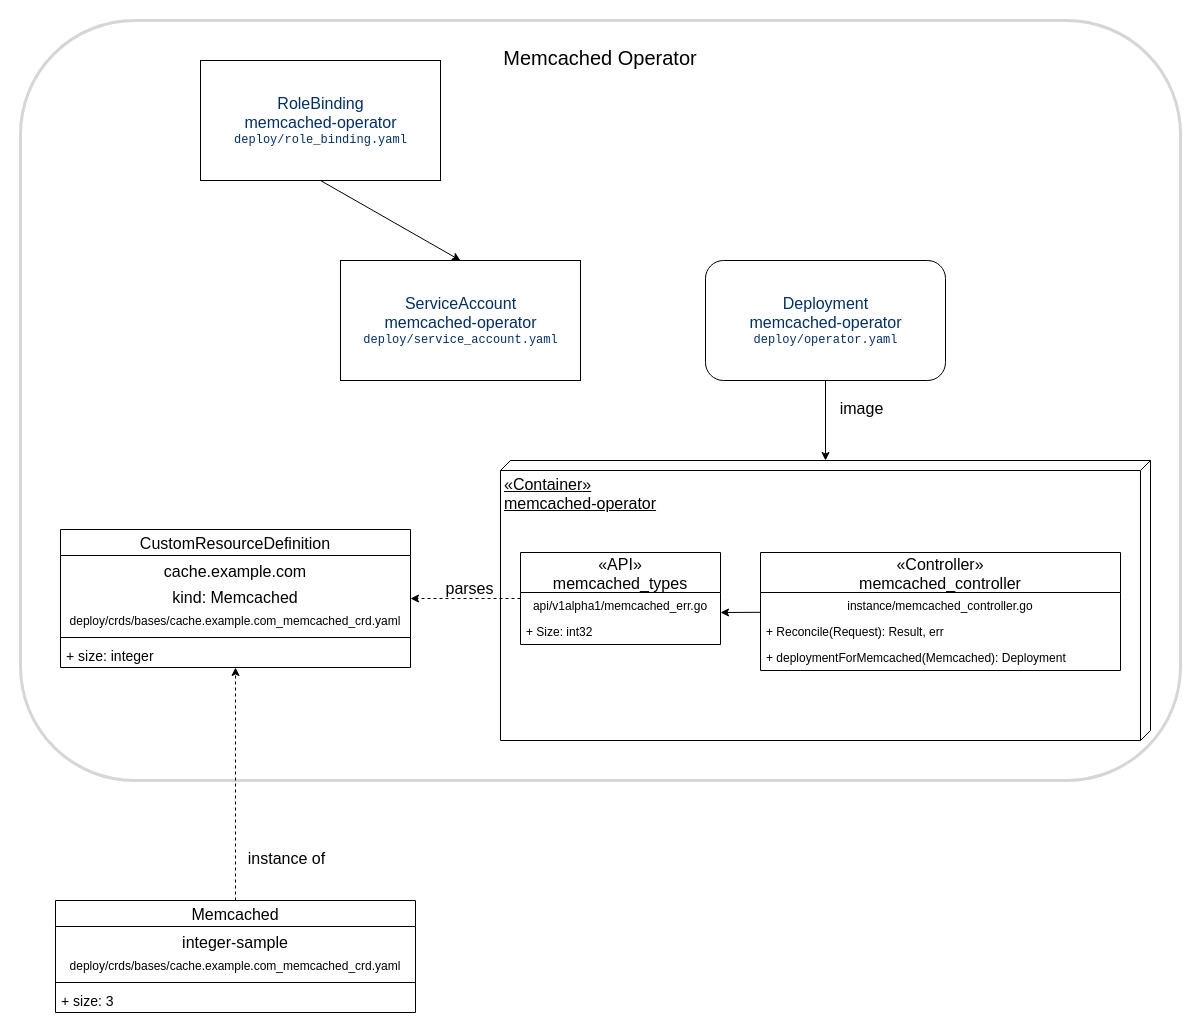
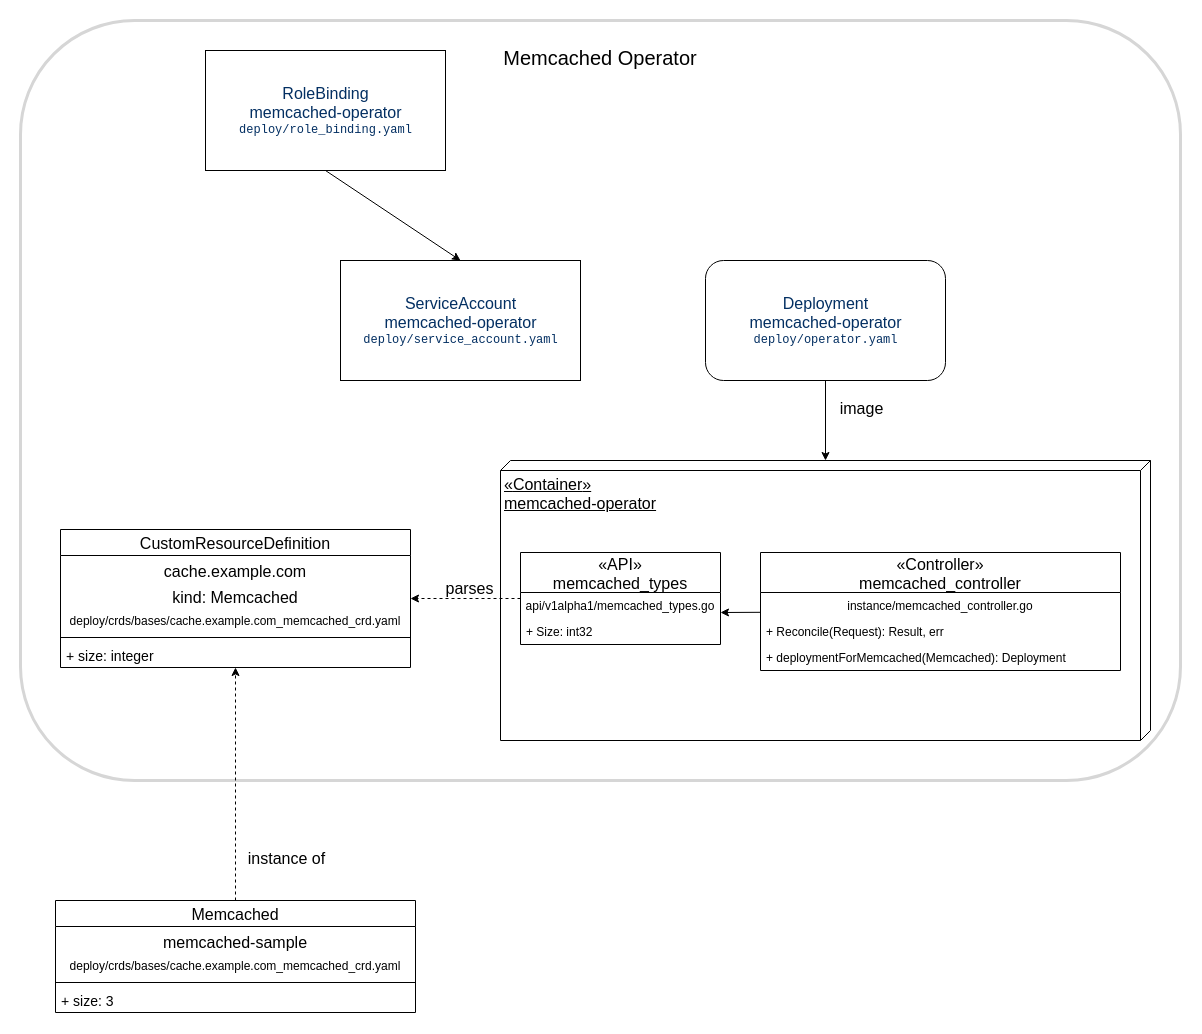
- <mxCell id="4" value="&lt;font style=&quot;font-size: 16px&quot;&gt;&lt;span style=&quot;color: rgb(3 , 47 , 98) ; background-color: rgb(255 , 255 , 255)&quot;&gt;RoleBinding&lt;br&gt;&lt;/span&gt;&lt;span style=&quot;color: rgb(3 , 47 , 98) ; background-color: rgb(255 , 255 , 255)&quot;&gt;memcached-operator&lt;br&gt;&lt;/span&gt;&lt;/font&gt;&lt;span style=&quot;background-color: rgb(255 , 255 , 255)&quot;&gt;&lt;font color=&quot;#032f62&quot; face=&quot;SFMono-Regular, Consolas, Liberation Mono, Menlo, monospace&quot; style=&quot;font-size: 12px&quot;&gt;deploy/role_binding.yaml&lt;/font&gt;&lt;br&gt;&lt;/span&gt;" style="html=1;" parent="1" vertex="1"><mxGeometry x="200" y="60" width="240" height="120" as="geometry" /></mxCell>
+ <mxCell id="4" value="&lt;font style=&quot;font-size: 16px&quot;&gt;&lt;span style=&quot;color: rgb(3 , 47 , 98) ; background-color: rgb(255 , 255 , 255)&quot;&gt;RoleBinding&lt;br&gt;&lt;/span&gt;&lt;span style=&quot;color: rgb(3 , 47 , 98) ; background-color: rgb(255 , 255 , 255)&quot;&gt;memcached-operator&lt;br&gt;&lt;/span&gt;&lt;/font&gt;&lt;span style=&quot;background-color: rgb(255 , 255 , 255)&quot;&gt;&lt;font color=&quot;#032f62&quot; face=&quot;SFMono-Regular, Consolas, Liberation Mono, Menlo, monospace&quot; style=&quot;font-size: 12px&quot;&gt;deploy/role_binding.yaml&lt;/font&gt;&lt;br&gt;&lt;/span&gt;" style="html=1;" parent="1" vertex="1"><mxGeometry x="205" y="50" width="240" height="120" as="geometry" /></mxCell>
- <mxCell id="16" value="api/v1alpha1/memcached_err.go" style="text;strokeColor=none;fillColor=none;align=center;verticalAlign=top;spacingLeft=4;spacingRight=4;overflow=hidden;rotatable=0;points=[[0,0.5],[1,0.5]];portConstraint=eastwest;" parent="15" vertex="1"><mxGeometry y="40" width="200" height="26" as="geometry" /></mxCell>
+ <mxCell id="16" value="api/v1alpha1/memcached_types.go" style="text;strokeColor=none;fillColor=none;align=center;verticalAlign=top;spacingLeft=4;spacingRight=4;overflow=hidden;rotatable=0;points=[[0,0.5],[1,0.5]];portConstraint=eastwest;" parent="15" vertex="1"><mxGeometry y="40" width="200" height="26" as="geometry" /></mxCell>
- <mxCell id="27" value="integer-sample" style="text;strokeColor=none;fillColor=none;align=center;verticalAlign=top;spacingLeft=4;spacingRight=4;overflow=hidden;rotatable=0;points=[[0,0.5],[1,0.5]];portConstraint=eastwest;fontSize=16;" parent="26" vertex="1"><mxGeometry y="26" width="360" height="26" as="geometry" /></mxCell>
+ <mxCell id="27" value="memcached-sample" style="text;strokeColor=none;fillColor=none;align=center;verticalAlign=top;spacingLeft=4;spacingRight=4;overflow=hidden;rotatable=0;points=[[0,0.5],[1,0.5]];portConstraint=eastwest;fontSize=16;" parent="26" vertex="1"><mxGeometry y="26" width="360" height="26" as="geometry" /></mxCell>
